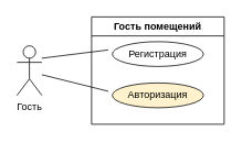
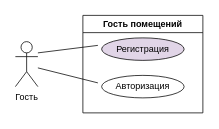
- <mxCell id="3" value="Регистрация" style="ellipse;whiteSpace=wrap;html=1;" vertex="1" parent="2"><mxGeometry x="25" y="30" width="110" height="30" as="geometry" /></mxCell>
+ <mxCell id="3" value="Регистрация" style="ellipse;whiteSpace=wrap;html=1;fillColor=#e1d5e7;" vertex="1" parent="2"><mxGeometry x="25" y="30" width="110" height="30" as="geometry" /></mxCell>
- <mxCell id="4" value="Авторизация" style="ellipse;whiteSpace=wrap;html=1;fillColor=#fff2cc;" vertex="1" parent="2"><mxGeometry x="25" y="80" width="110" height="30" as="geometry" /></mxCell>
+ <mxCell id="4" value="Авторизация" style="ellipse;whiteSpace=wrap;html=1;" vertex="1" parent="2"><mxGeometry x="25" y="80" width="110" height="30" as="geometry" /></mxCell>
